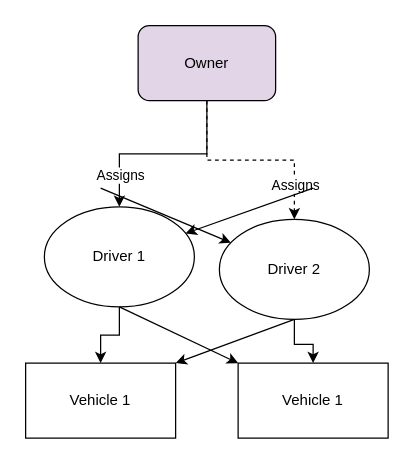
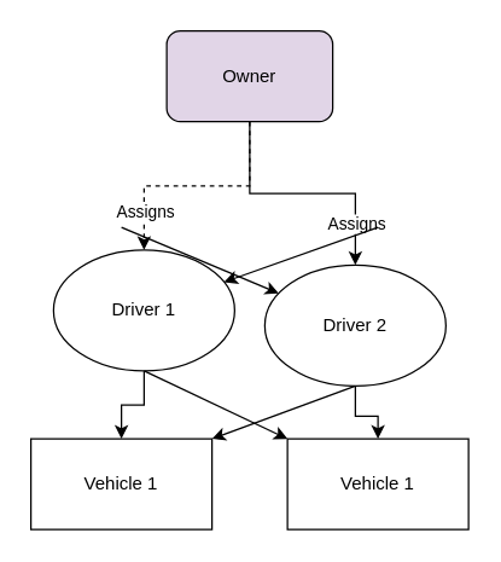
- <mxCell id="2" style="edgeStyle=orthogonalEdgeStyle;rounded=0;orthogonalLoop=1;jettySize=auto;html=1;exitX=0.5;exitY=1;exitDx=0;exitDy=0;entryX=0.5;entryY=0;entryDx=0;entryDy=0;" edge="1" parent="1" source="6" target="8"><mxGeometry relative="1" as="geometry" /></mxCell>
+ <mxCell id="2" style="edgeStyle=orthogonalEdgeStyle;rounded=0;orthogonalLoop=1;jettySize=auto;html=1;exitX=0.5;exitY=1;exitDx=0;exitDy=0;entryX=0.5;entryY=0;entryDx=0;entryDy=0;dashed=1;" edge="1" parent="1" source="6" target="8"><mxGeometry relative="1" as="geometry" /></mxCell>
- <mxCell id="4" style="edgeStyle=orthogonalEdgeStyle;rounded=0;orthogonalLoop=1;jettySize=auto;html=1;exitX=0.5;exitY=1;exitDx=0;exitDy=0;entryX=0.5;entryY=0;entryDx=0;entryDy=0;dashed=1;" edge="1" parent="1" source="6" target="10"><mxGeometry relative="1" as="geometry" /></mxCell>
+ <mxCell id="4" style="edgeStyle=orthogonalEdgeStyle;rounded=0;orthogonalLoop=1;jettySize=auto;html=1;exitX=0.5;exitY=1;exitDx=0;exitDy=0;entryX=0.5;entryY=0;entryDx=0;entryDy=0;" edge="1" parent="1" source="6" target="10"><mxGeometry relative="1" as="geometry" /></mxCell>
